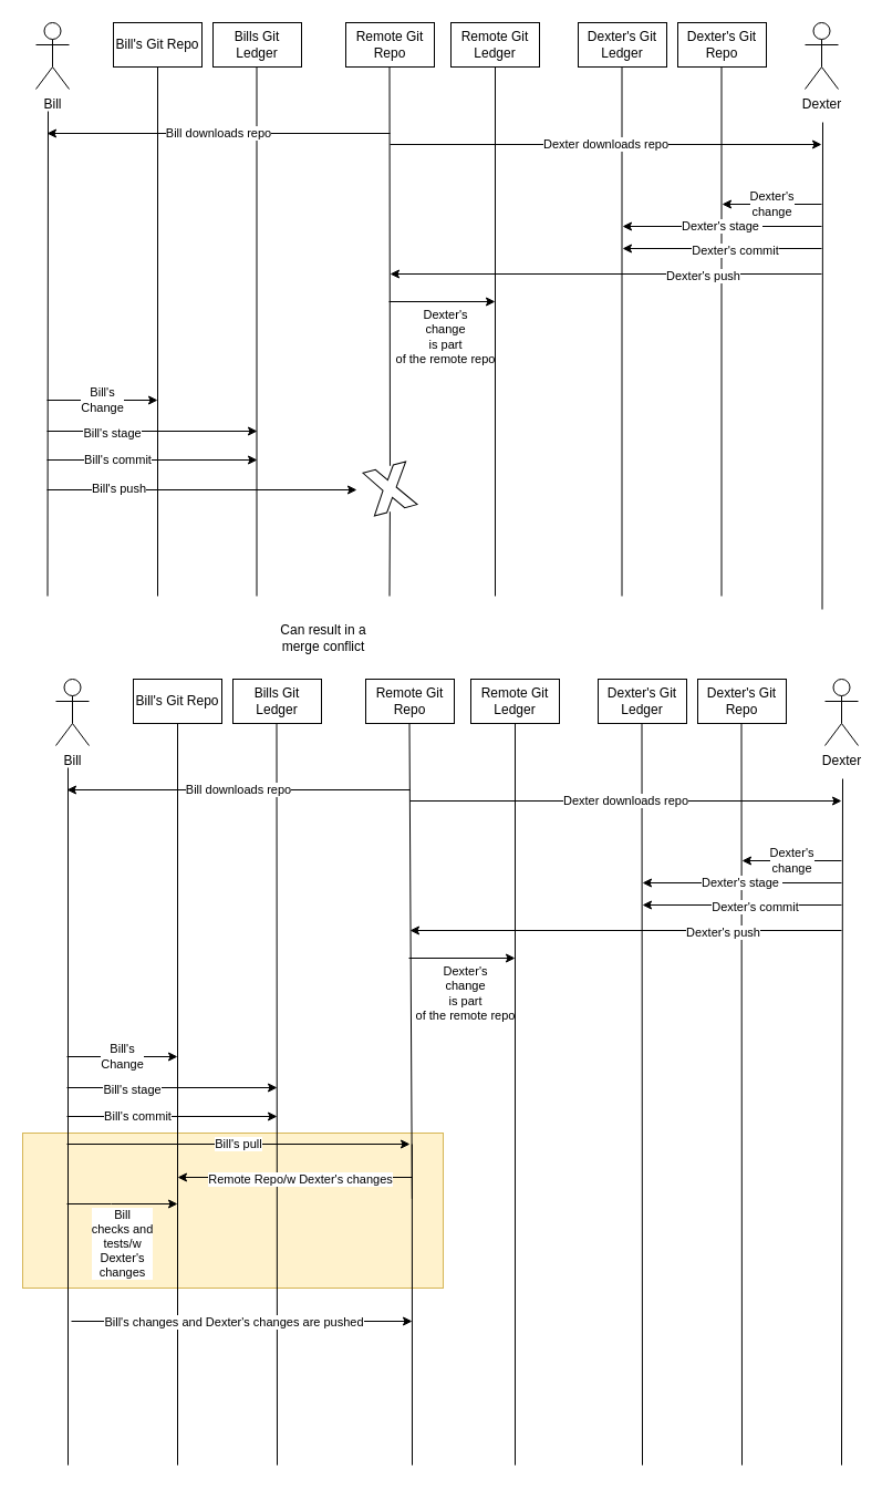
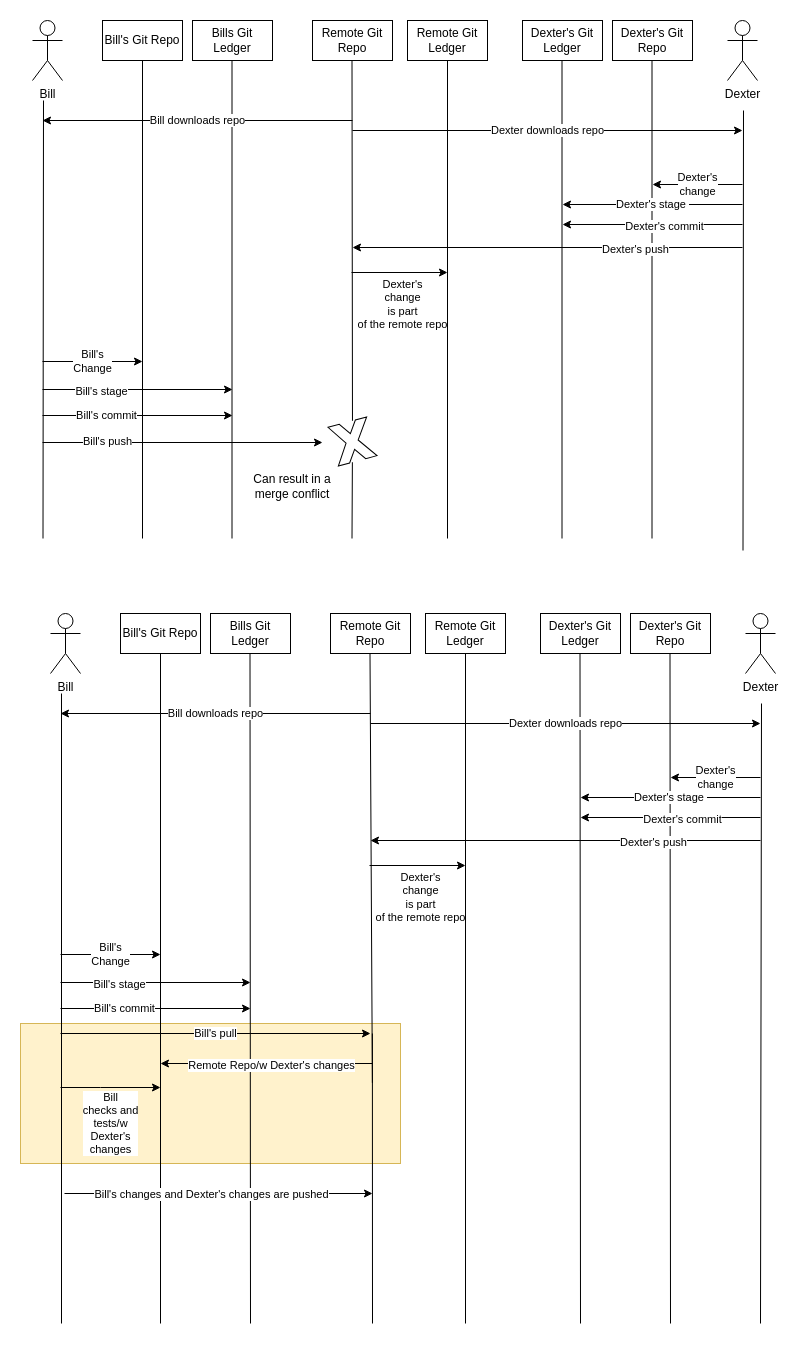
- <mxCell id="37" value="Can result in a merge conflict" style="text;html=1;strokeColor=none;fillColor=none;align=center;verticalAlign=middle;whiteSpace=wrap;rounded=0;" vertex="1" parent="1"><mxGeometry x="252" y="551" width="80" height="50" as="geometry" /></mxCell>
+ <mxCell id="37" value="Can result in a merge conflict" style="text;html=1;strokeColor=none;fillColor=none;align=center;verticalAlign=middle;whiteSpace=wrap;rounded=0;" vertex="1" parent="1"><mxGeometry x="252" y="461" width="80" height="50" as="geometry" /></mxCell>
